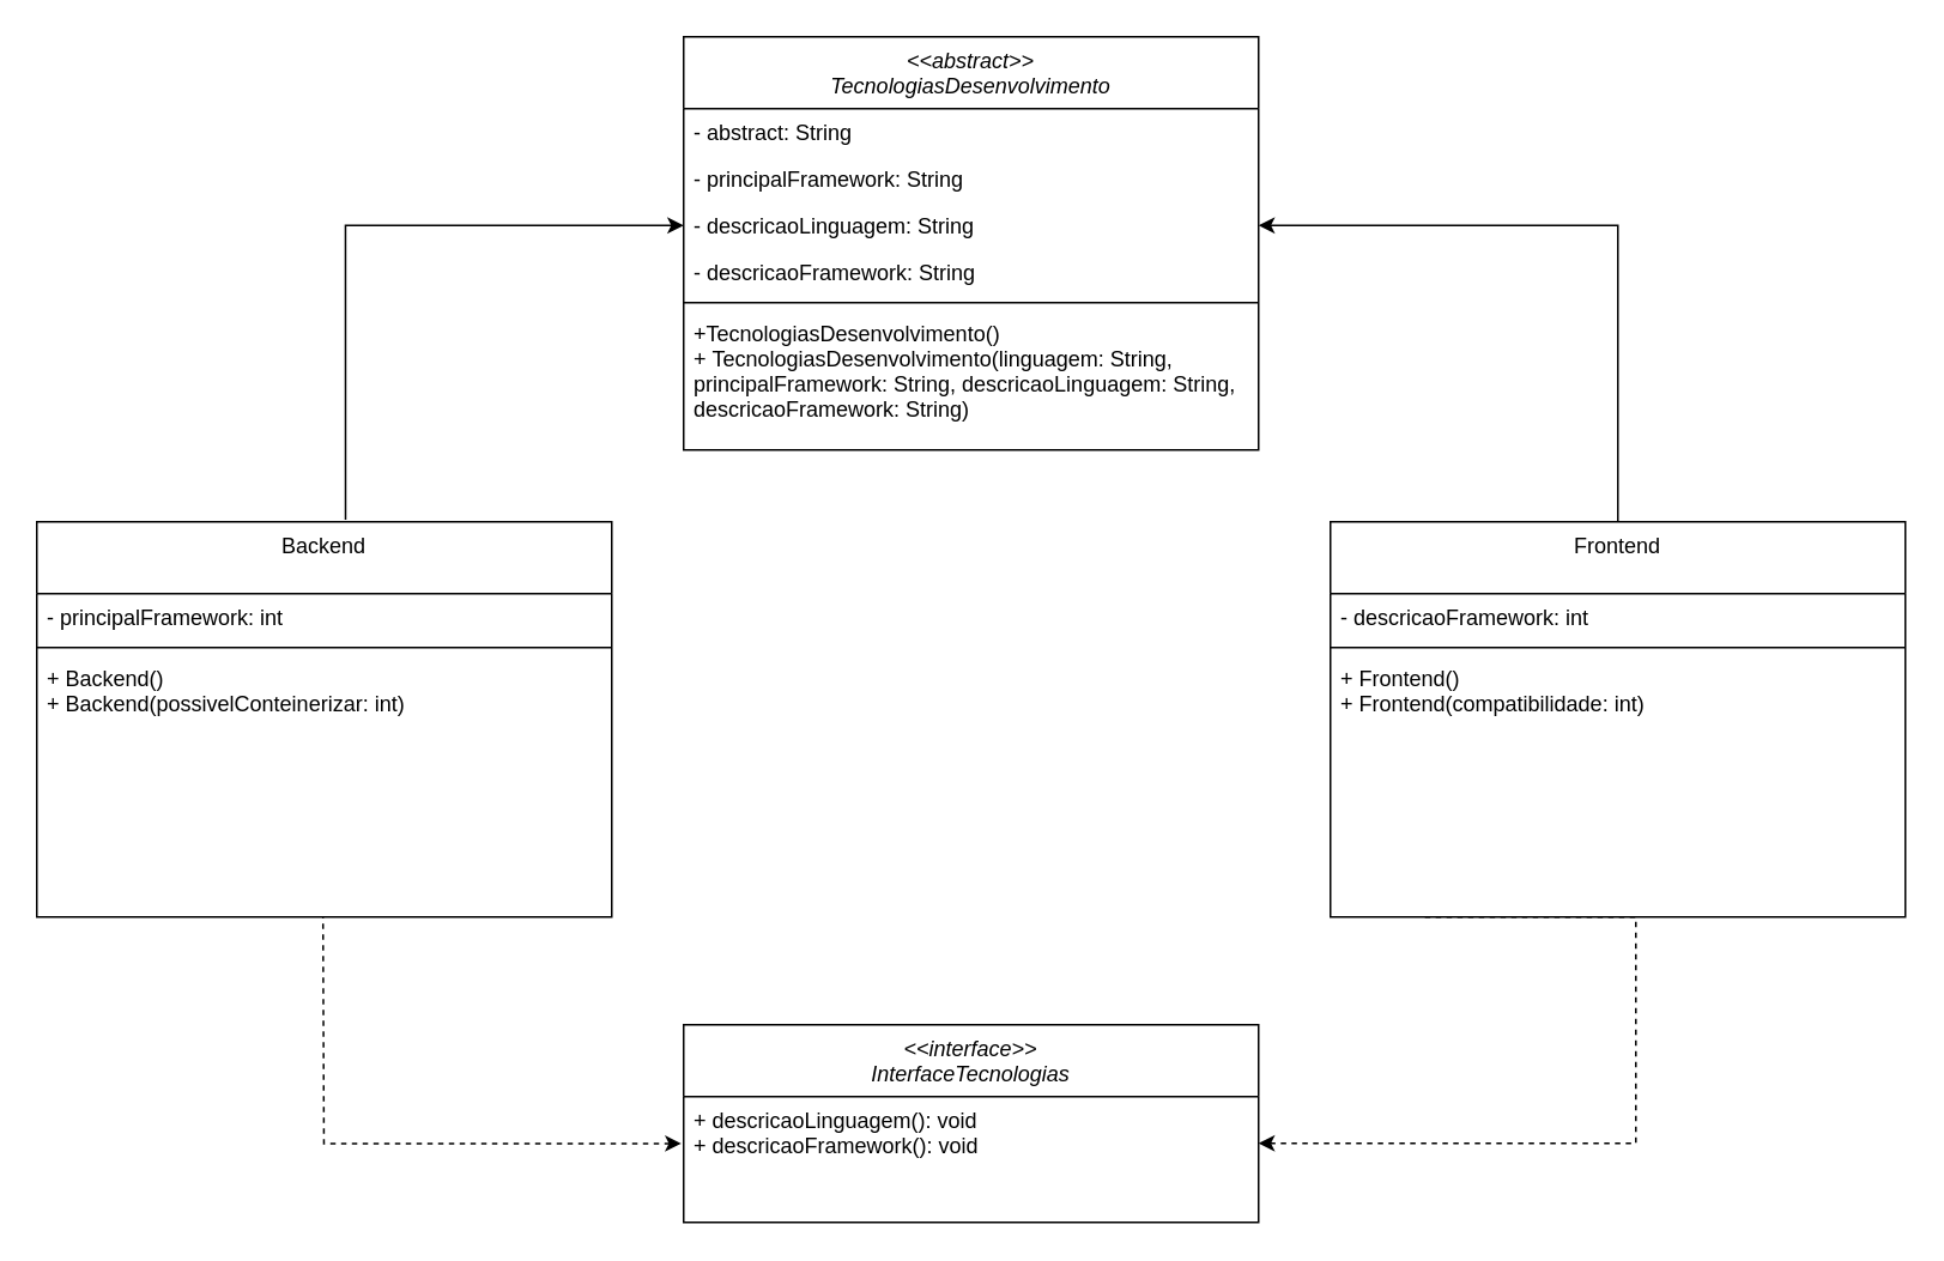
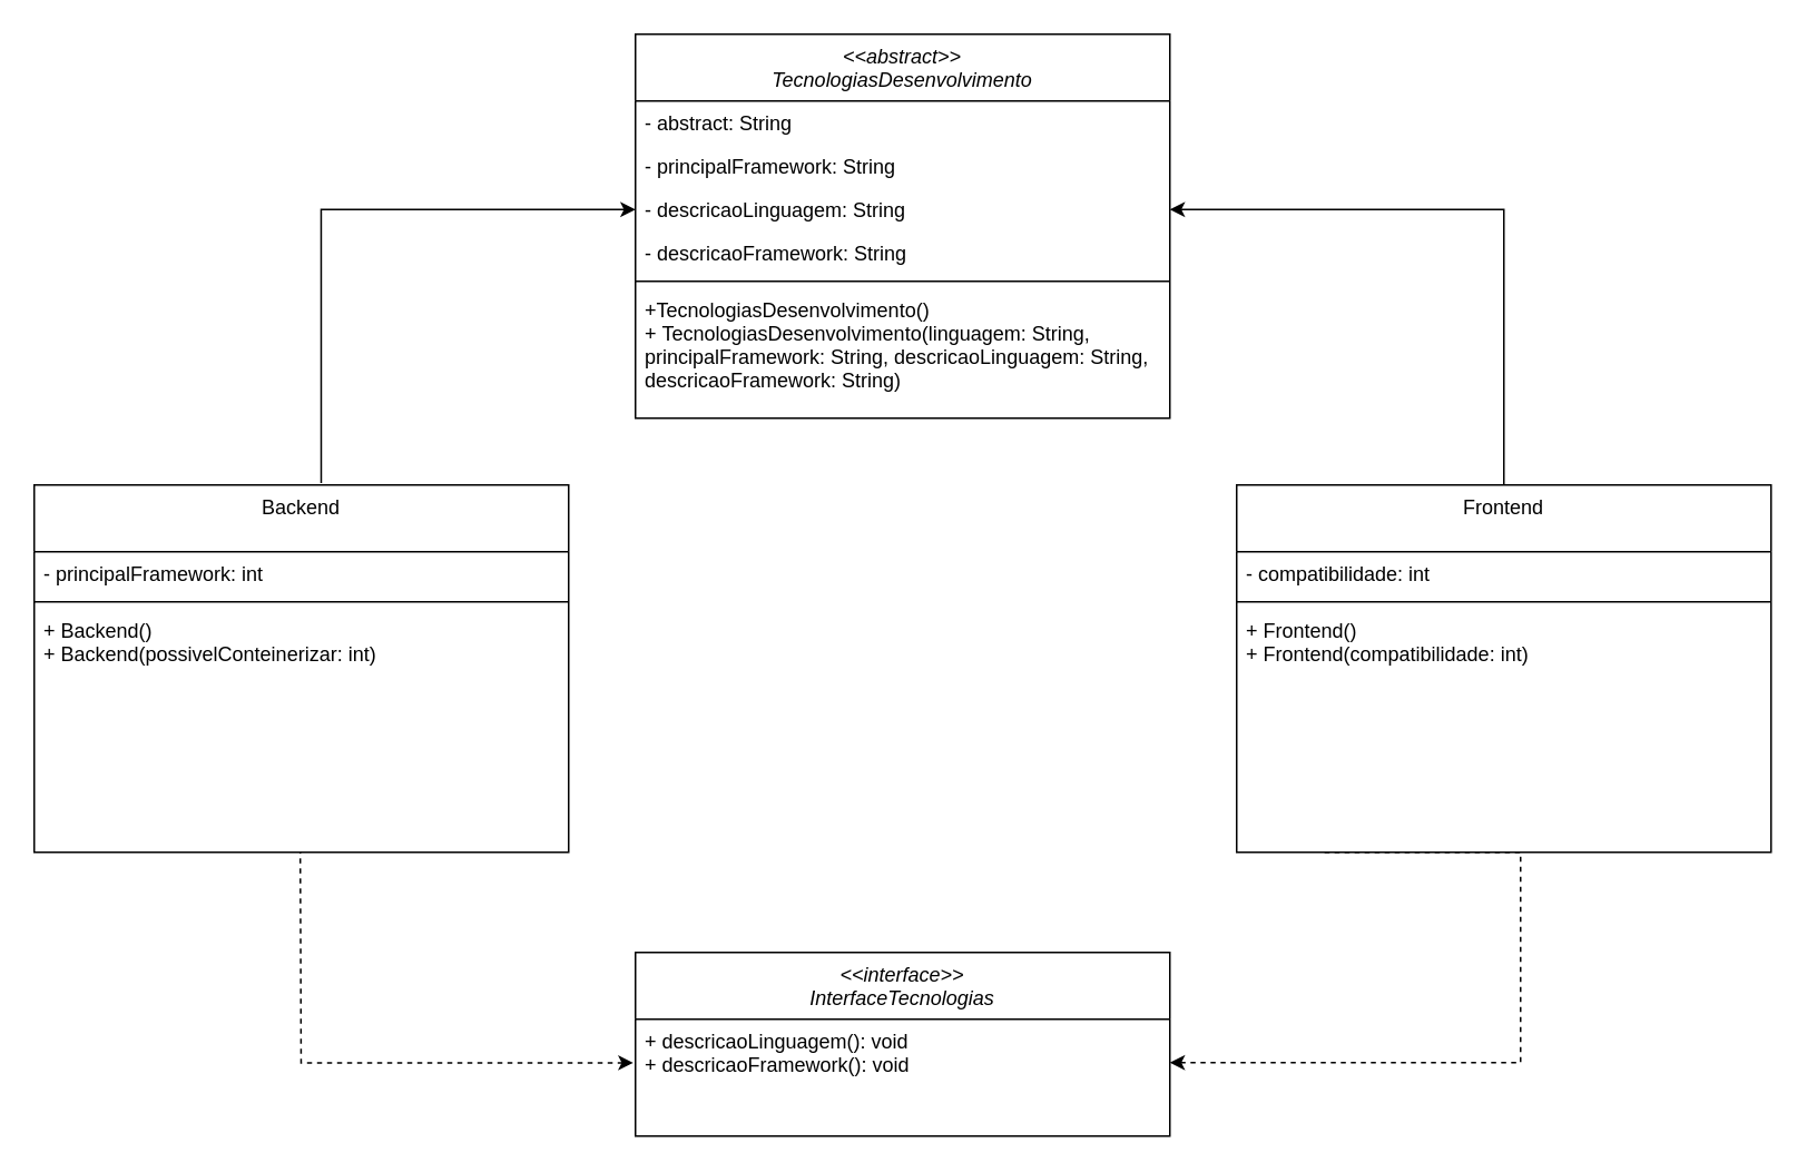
- <mxCell id="7" value="- descricaoFramework: int" style="text;align=left;verticalAlign=top;spacingLeft=4;spacingRight=4;overflow=hidden;rotatable=0;points=[[0,0.5],[1,0.5]];portConstraint=eastwest;" parent="6" vertex="1"><mxGeometry y="40" width="320" height="26" as="geometry" /></mxCell>
+ <mxCell id="7" value="- compatibilidade: int" style="text;align=left;verticalAlign=top;spacingLeft=4;spacingRight=4;overflow=hidden;rotatable=0;points=[[0,0.5],[1,0.5]];portConstraint=eastwest;" parent="6" vertex="1"><mxGeometry y="40" width="320" height="26" as="geometry" /></mxCell>
